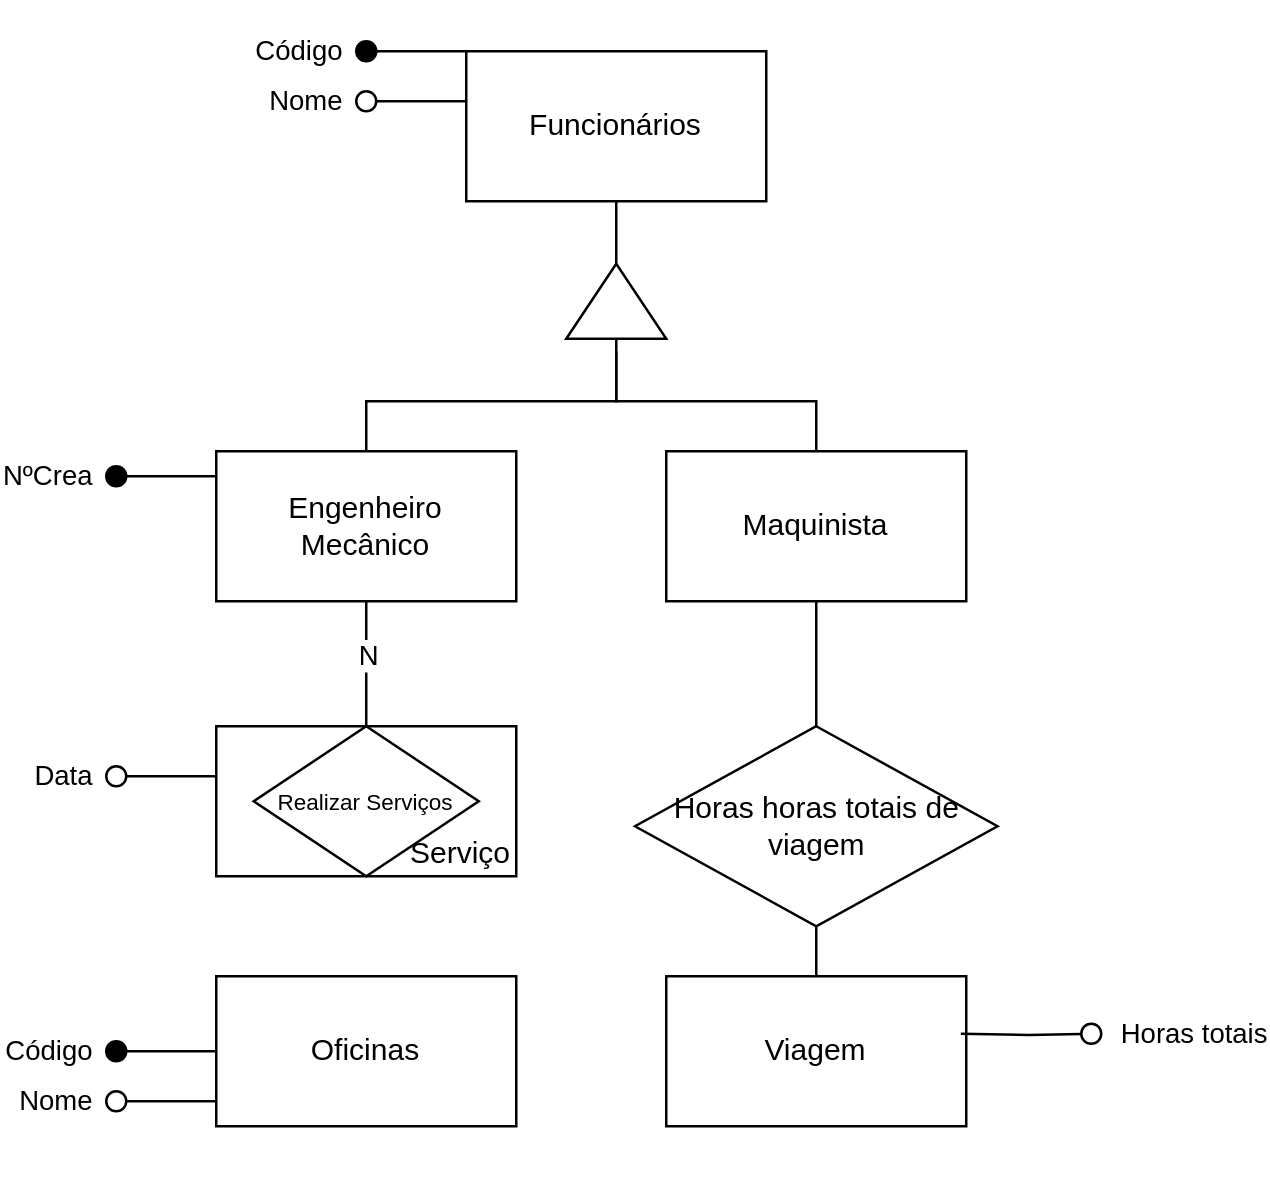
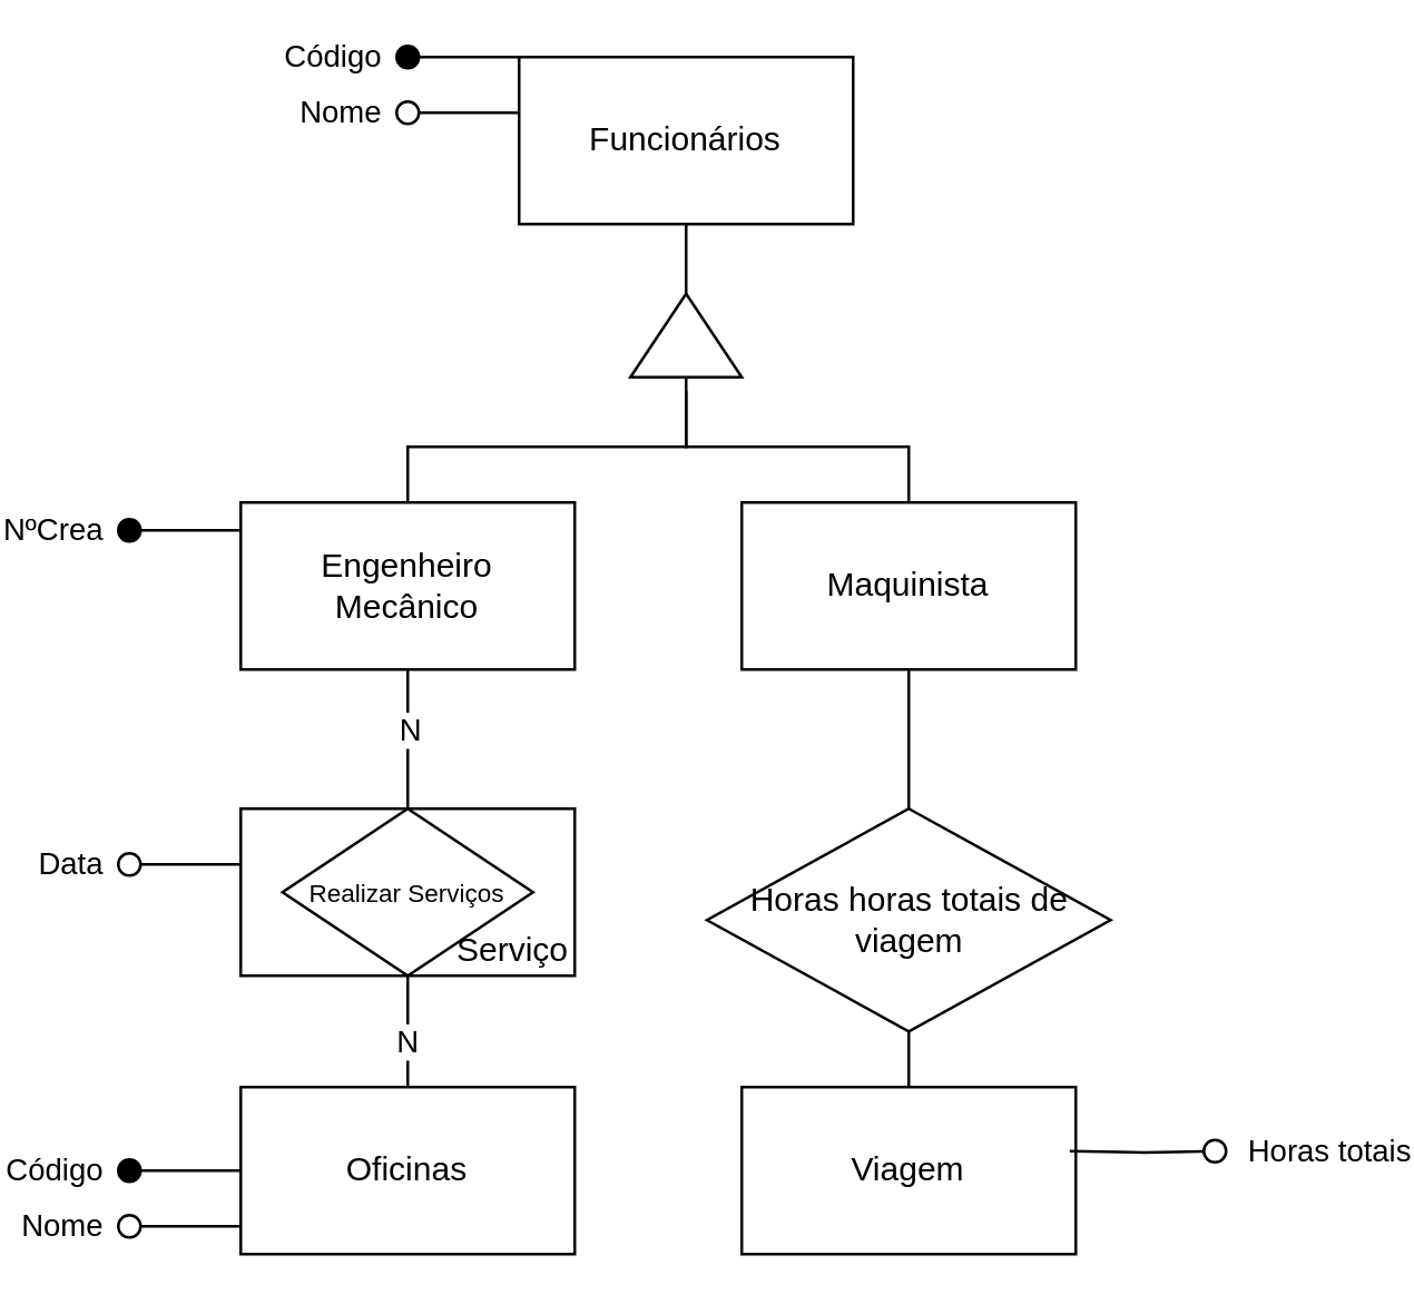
+ <mxCell id="14" style="edgeStyle=orthogonalEdgeStyle;rounded=0;orthogonalLoop=1;jettySize=auto;html=1;endArrow=none;endFill=0;" edge="1" parent="1" source="16" target="19"><mxGeometry relative="1" as="geometry" /></mxCell>
+ <mxCell id="15" value="N" style="edgeLabel;html=1;align=center;verticalAlign=middle;resizable=0;points=[];" vertex="1" connectable="0" parent="14"><mxGeometry x="0.151" y="-1" relative="1" as="geometry"><mxPoint as="offset" /></mxGeometry></mxCell>
